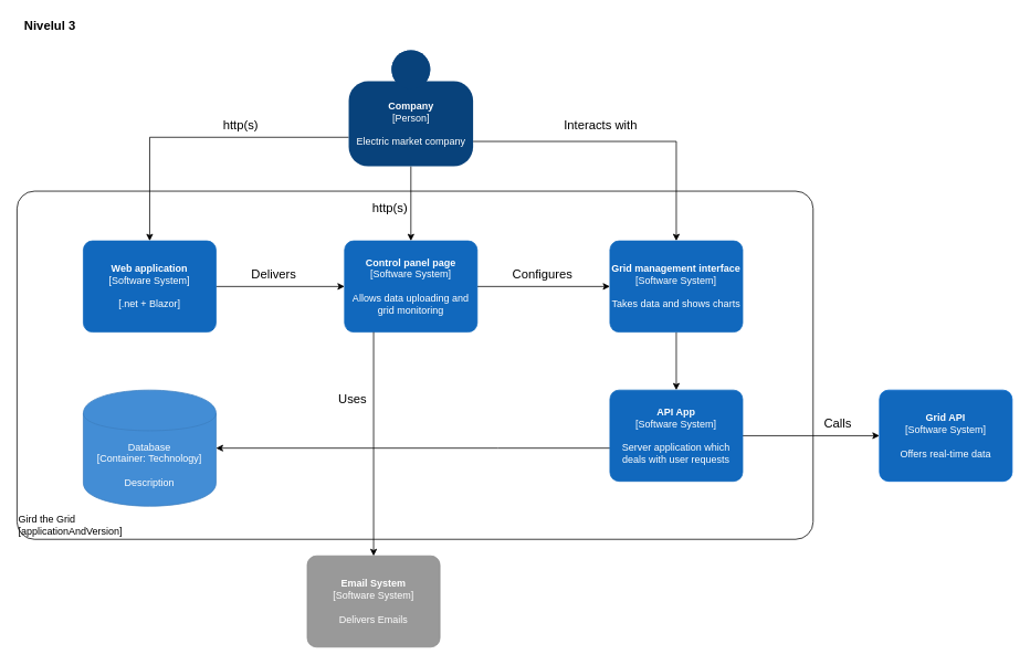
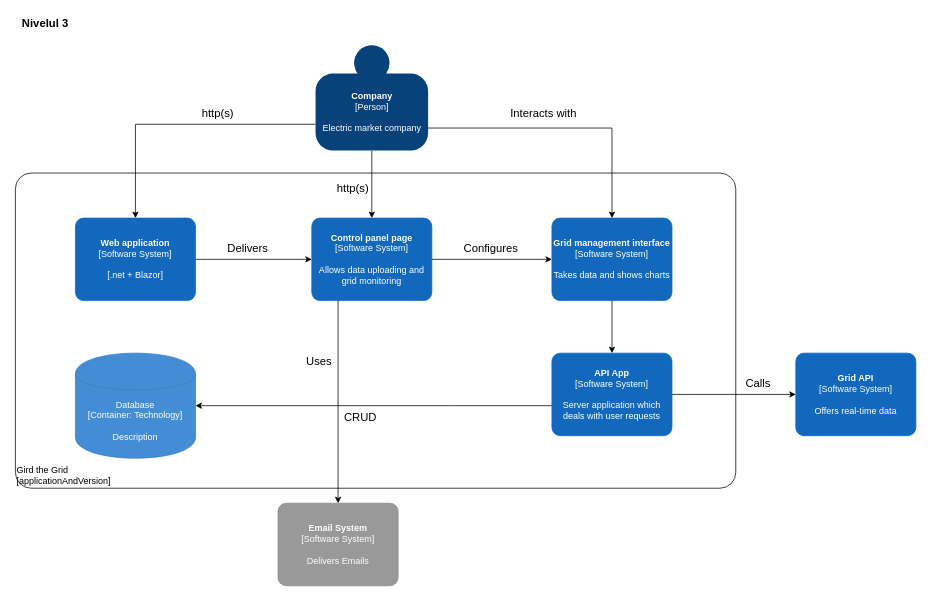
+ <mxCell id="26" value="CRUD" style="text;html=1;strokeColor=none;fillColor=none;align=center;verticalAlign=middle;whiteSpace=wrap;rounded=0;fontSize=15;" parent="1" vertex="1"><mxGeometry x="460" y="545" width="40" height="20" as="geometry" /></mxCell>
